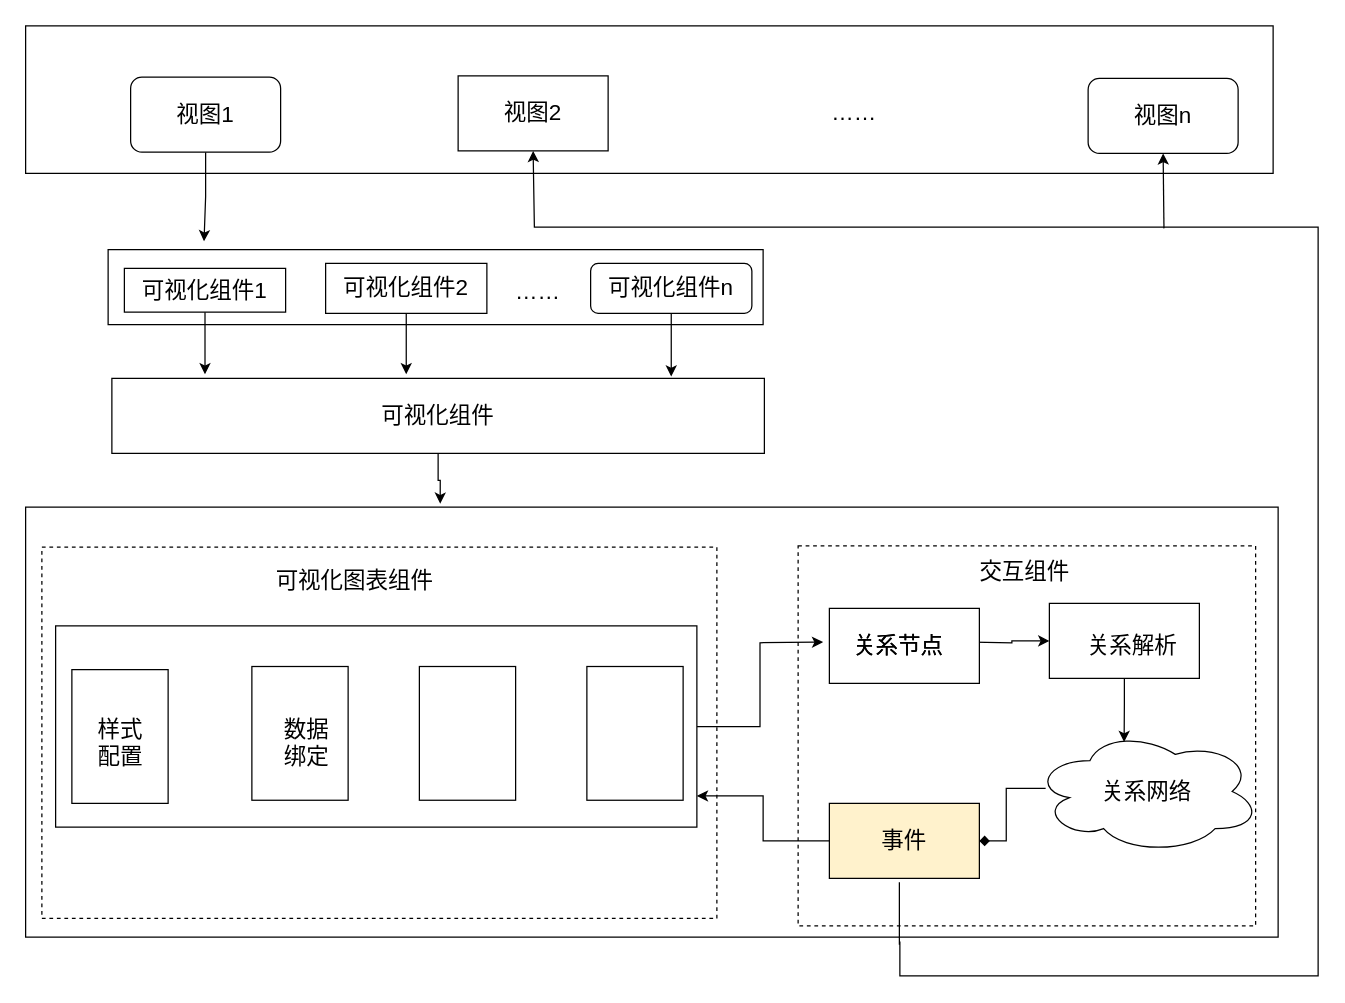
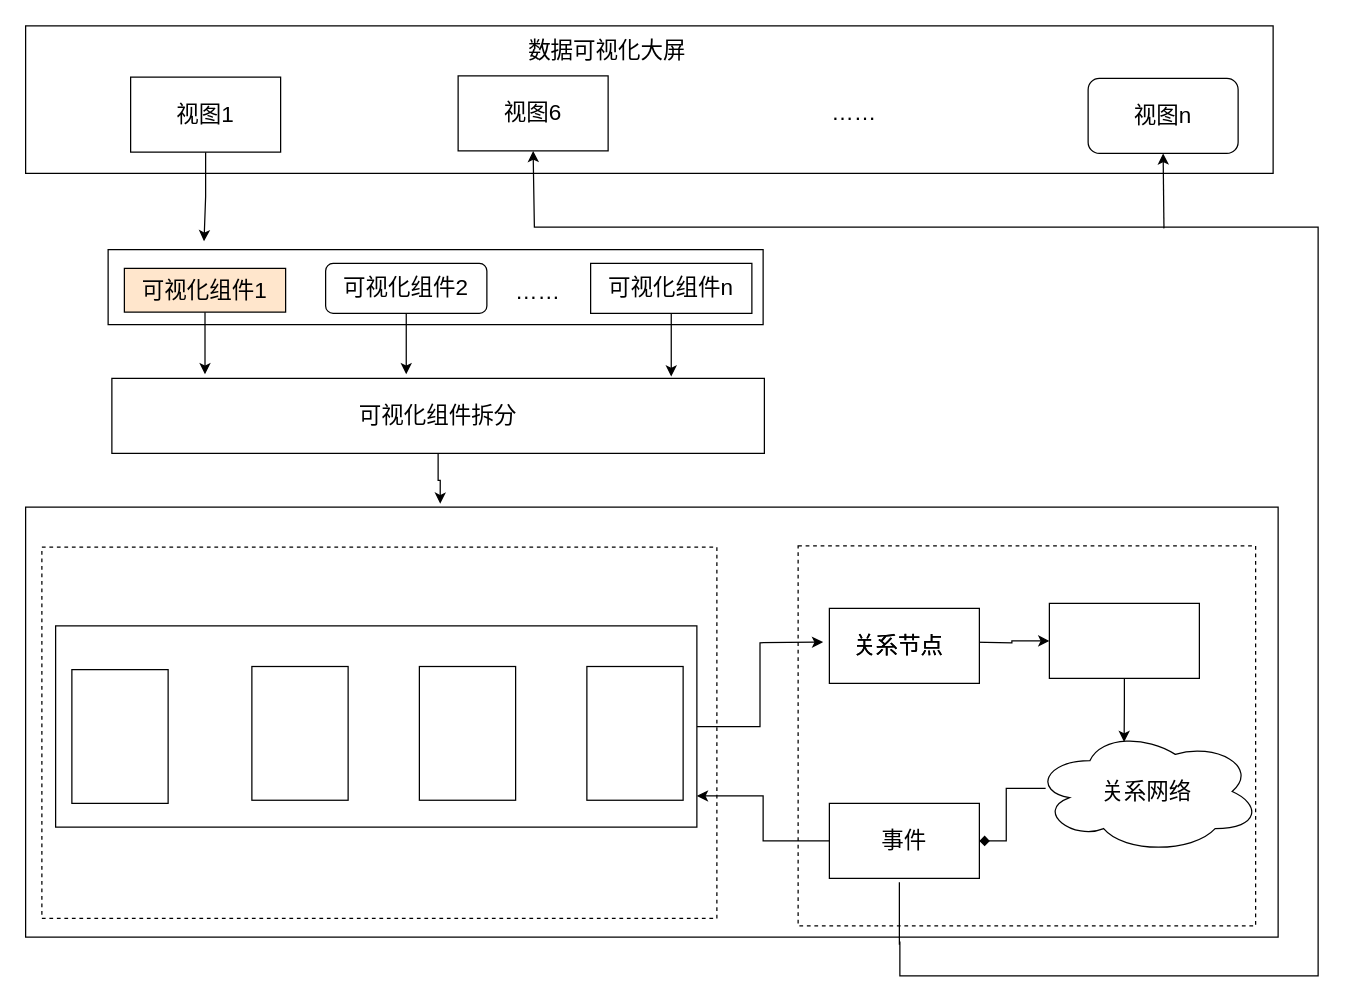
+ <mxCell id="5" value="&lt;font style=&quot;font-size: 18px;&quot;&gt;数据可视化大屏&lt;/font&gt;" style="text;html=1;strokeColor=none;fillColor=none;align=center;verticalAlign=middle;whiteSpace=wrap;rounded=0;" parent="1" vertex="1"><mxGeometry x="363" y="25" width="245" height="30" as="geometry" /></mxCell>
- <mxCell id="29" value="&lt;font style=&quot;font-size: 18px;&quot;&gt;视图2&lt;/font&gt;" style="rounded=0;whiteSpace=wrap;html=1;" vertex="1" parent="1"><mxGeometry x="366" y="60" width="120" height="60" as="geometry" /></mxCell>
+ <mxCell id="29" value="&lt;font style=&quot;font-size: 18px;&quot;&gt;视图6&lt;/font&gt;" style="rounded=0;whiteSpace=wrap;html=1;" vertex="1" parent="1"><mxGeometry x="366" y="60" width="120" height="60" as="geometry" /></mxCell>
- <mxCell id="28" value="&lt;font style=&quot;font-size: 18px;&quot;&gt;视图1&lt;/font&gt;" style="whiteSpace=wrap;html=1;rounded=1;" vertex="1" parent="1"><mxGeometry x="104" y="61" width="120" height="60" as="geometry" /></mxCell>
+ <mxCell id="28" value="&lt;font style=&quot;font-size: 18px;&quot;&gt;视图1&lt;/font&gt;" style="rounded=0;whiteSpace=wrap;html=1;" vertex="1" parent="1"><mxGeometry x="104" y="61" width="120" height="60" as="geometry" /></mxCell>
- <mxCell id="36" value="可视化组件2" style="rounded=0;whiteSpace=wrap;html=1;fontSize=18;" vertex="1" parent="1"><mxGeometry x="260" y="210" width="129" height="40" as="geometry" /></mxCell>
+ <mxCell id="36" value="可视化组件2" style="whiteSpace=wrap;html=1;fontSize=18;rounded=1;" vertex="1" parent="1"><mxGeometry x="260" y="210" width="129" height="40" as="geometry" /></mxCell>
- <mxCell id="38" value="可视化组件n" style="whiteSpace=wrap;html=1;fontSize=18;rounded=1;" vertex="1" parent="1"><mxGeometry x="472" y="210" width="129" height="40" as="geometry" /></mxCell>
+ <mxCell id="38" value="可视化组件n" style="rounded=0;whiteSpace=wrap;html=1;fontSize=18;" vertex="1" parent="1"><mxGeometry x="472" y="210" width="129" height="40" as="geometry" /></mxCell>
- <mxCell id="34" value="可视化组件1" style="rounded=0;whiteSpace=wrap;html=1;fontSize=18;" vertex="1" parent="1"><mxGeometry x="99" y="214" width="129" height="35" as="geometry" /></mxCell>
+ <mxCell id="34" value="可视化组件1" style="rounded=0;whiteSpace=wrap;html=1;fontSize=18;fillColor=#ffe6cc;" vertex="1" parent="1"><mxGeometry x="99" y="214" width="129" height="35" as="geometry" /></mxCell>
- <mxCell id="41" value="可视化组件" style="rounded=0;whiteSpace=wrap;html=1;fontSize=18;" vertex="1" parent="1"><mxGeometry x="89" y="302" width="522" height="60" as="geometry" /></mxCell>
+ <mxCell id="41" value="可视化组件拆分" style="rounded=0;whiteSpace=wrap;html=1;fontSize=18;" vertex="1" parent="1"><mxGeometry x="89" y="302" width="522" height="60" as="geometry" /></mxCell>
- <mxCell id="26" value="交互组件" style="text;html=1;strokeColor=none;fillColor=none;align=center;verticalAlign=middle;whiteSpace=wrap;rounded=0;dashed=1;fontSize=18;" parent="1" vertex="1"><mxGeometry x="769" y="442" width="101" height="29" as="geometry" /></mxCell>
- <mxCell id="47" value="可视化图表组件" style="text;html=1;strokeColor=none;fillColor=none;align=center;verticalAlign=middle;whiteSpace=wrap;rounded=0;dashed=1;fontSize=18;" vertex="1" parent="1"><mxGeometry x="201" y="449" width="165" height="30" as="geometry" /></mxCell>
- <mxCell id="21" value="关系解析" style="text;html=1;strokeColor=none;fillColor=none;align=center;verticalAlign=middle;whiteSpace=wrap;rounded=0;fontSize=18;" parent="1" vertex="1"><mxGeometry x="865" y="502" width="81" height="28" as="geometry" /></mxCell>
- <mxCell id="13" value="样式&lt;br&gt;配置" style="text;html=1;strokeColor=none;fillColor=none;align=center;verticalAlign=middle;whiteSpace=wrap;rounded=0;fontSize=18;" parent="1" vertex="1"><mxGeometry x="65.5" y="579" width="60" height="30" as="geometry" /></mxCell>
- <mxCell id="14" value="数据&lt;br&gt;绑定" style="text;html=1;strokeColor=none;fillColor=none;align=center;verticalAlign=middle;whiteSpace=wrap;rounded=0;fontSize=18;" parent="1" vertex="1"><mxGeometry x="215" y="579" width="60" height="30" as="geometry" /></mxCell>
- <mxCell id="25" value="事件" style="rounded=0;whiteSpace=wrap;html=1;fontSize=18;fillColor=#fff2cc;" parent="1" vertex="1"><mxGeometry x="663" y="642" width="120" height="60" as="geometry" /></mxCell>
+ <mxCell id="25" value="事件" style="rounded=0;whiteSpace=wrap;html=1;fontSize=18;" parent="1" vertex="1"><mxGeometry x="663" y="642" width="120" height="60" as="geometry" /></mxCell>
